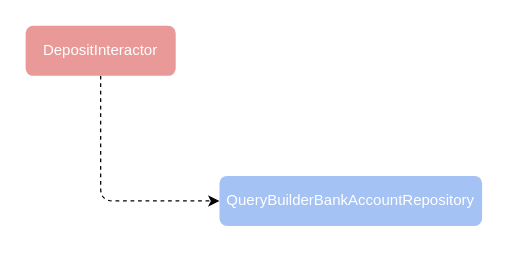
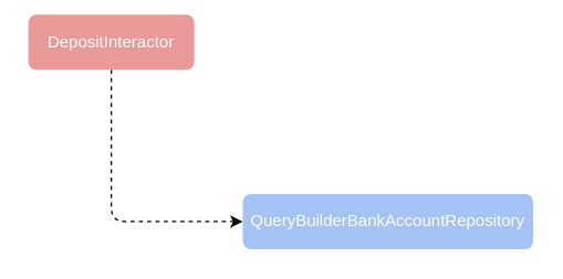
- <mxCell id="3" value="&lt;span style=&quot;color: rgb(255, 255, 255);&quot;&gt;Deposit&lt;/span&gt;&lt;font color=&quot;#ffffff&quot;&gt;Interactor&lt;/font&gt;" style="rounded=1;whiteSpace=wrap;html=1;fillColor=#ea9999ff;strokeColor=none;" vertex="1" parent="1"><mxGeometry x="20" y="20" width="120" height="40" as="geometry" /></mxCell>
+ <mxCell id="3" value="&lt;span style=&quot;color: rgb(255, 255, 255);&quot;&gt;Deposit&lt;/span&gt;&lt;font color=&quot;#ffffff&quot;&gt;Interactor&lt;/font&gt;" style="rounded=1;whiteSpace=wrap;html=1;fillColor=#ea9999ff;strokeColor=none;" vertex="1" parent="1"><mxGeometry x="20" y="10" width="120" height="40" as="geometry" /></mxCell>
